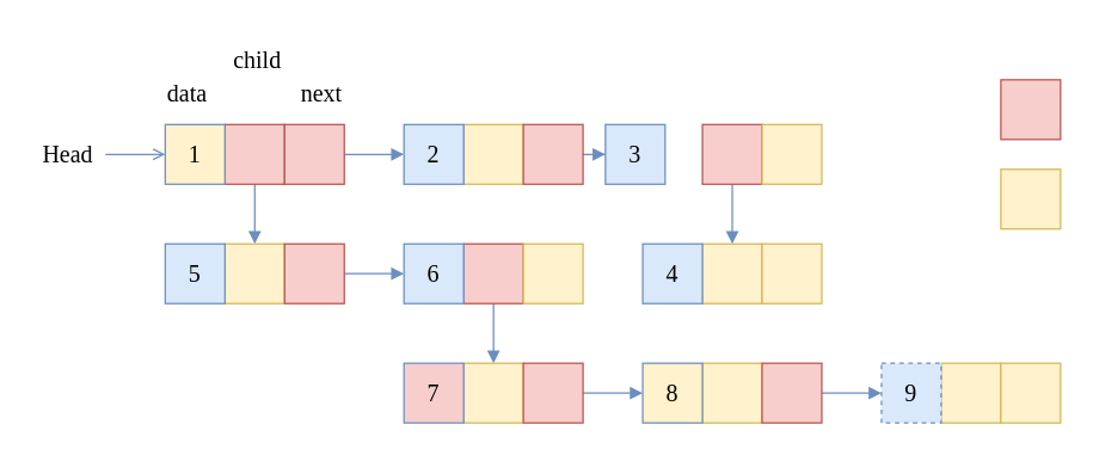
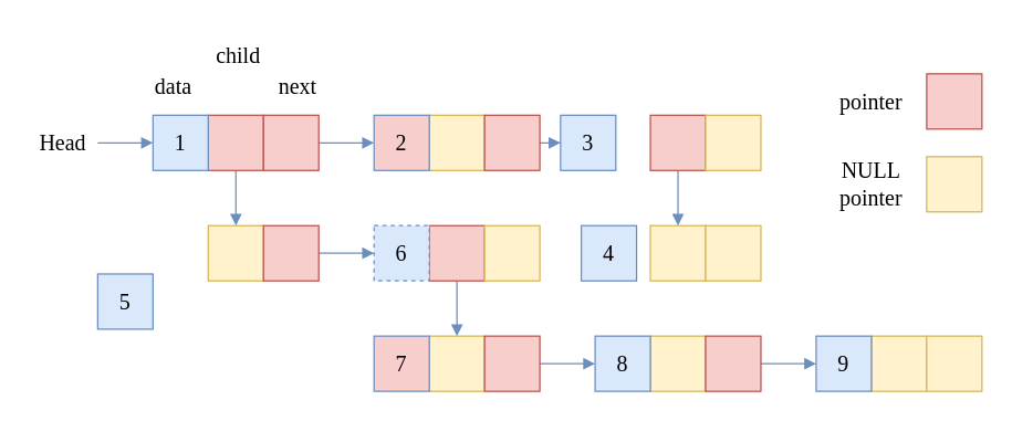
+ <mxCell id="42" value="pointer" style="text;html=1;align=center;verticalAlign=middle;whiteSpace=wrap;rounded=0;fontFamily=Ubuntu;fontSize=16;fontStyle=0;" vertex="1" parent="1"><mxGeometry x="590" y="53" width="80" height="40" as="geometry" /></mxCell>
- <mxCell id="44" style="edgeStyle=orthogonalEdgeStyle;rounded=1;orthogonalLoop=1;jettySize=auto;html=1;shadow=0;strokeColor=#6c8ebf;strokeWidth=1;fontFamily=Ubuntu;fontSize=14;fontStyle=0;endArrow=open;endFill=1;fillColor=#dae8fc;" edge="1" parent="1" source="45" target="5"><mxGeometry relative="1" as="geometry" /></mxCell>
+ <mxCell id="44" style="edgeStyle=orthogonalEdgeStyle;rounded=1;orthogonalLoop=1;jettySize=auto;html=1;shadow=0;strokeColor=#6c8ebf;strokeWidth=1;fontFamily=Ubuntu;fontSize=14;fontStyle=0;endArrow=block;endFill=1;fillColor=#dae8fc;" edge="1" parent="1" source="45" target="5"><mxGeometry relative="1" as="geometry" /></mxCell>
- <mxCell id="5" value="1" style="rounded=0;whiteSpace=wrap;html=1;shadow=0;strokeColor=#6c8ebf;strokeWidth=1;fontFamily=Ubuntu;fontSize=16;fontStyle=0;fillColor=#fff2cc;" vertex="1" parent="1"><mxGeometry x="110" y="83" width="40" height="40" as="geometry" /></mxCell>
+ <mxCell id="5" value="1" style="rounded=0;whiteSpace=wrap;html=1;shadow=0;strokeColor=#6c8ebf;strokeWidth=1;fontFamily=Ubuntu;fontSize=16;fontStyle=0;fillColor=#dae8fc;" vertex="1" parent="1"><mxGeometry x="110" y="83" width="40" height="40" as="geometry" /></mxCell>
- <mxCell id="9" value="2" style="rounded=0;whiteSpace=wrap;html=1;shadow=0;strokeColor=#6c8ebf;strokeWidth=1;fontFamily=Ubuntu;fontSize=16;fontStyle=0;fillColor=#dae8fc;" vertex="1" parent="1"><mxGeometry x="270" y="83" width="40" height="40" as="geometry" /></mxCell>
+ <mxCell id="9" value="2" style="rounded=0;whiteSpace=wrap;html=1;shadow=0;strokeColor=#6c8ebf;strokeWidth=1;fontFamily=Ubuntu;fontSize=16;fontStyle=0;fillColor=#f8cecc;" vertex="1" parent="1"><mxGeometry x="270" y="83" width="40" height="40" as="geometry" /></mxCell>
+ <mxCell id="43" value="NULL pointer" style="text;html=1;align=center;verticalAlign=middle;whiteSpace=wrap;rounded=0;fontFamily=Ubuntu;fontSize=16;fontStyle=0;" vertex="1" parent="1"><mxGeometry x="590" y="113" width="80" height="40" as="geometry" /></mxCell>
- <mxCell id="20" value="5" style="rounded=0;whiteSpace=wrap;html=1;shadow=0;strokeColor=#6c8ebf;strokeWidth=1;fontFamily=Ubuntu;fontSize=16;fontStyle=0;fillColor=#dae8fc;" vertex="1" parent="1"><mxGeometry x="110" y="163" width="40" height="40" as="geometry" /></mxCell>
+ <mxCell id="20" value="5" style="rounded=0;whiteSpace=wrap;html=1;shadow=0;strokeColor=#6c8ebf;strokeWidth=1;fontFamily=Ubuntu;fontSize=16;fontStyle=0;fillColor=#dae8fc;" vertex="1" parent="1"><mxGeometry x="70" y="198" width="40" height="40" as="geometry" /></mxCell>
- <mxCell id="25" value="6" style="rounded=0;whiteSpace=wrap;html=1;shadow=0;strokeColor=#6c8ebf;strokeWidth=1;fontFamily=Ubuntu;fontSize=16;fontStyle=0;fillColor=#dae8fc;" vertex="1" parent="1"><mxGeometry x="270" y="163" width="40" height="40" as="geometry" /></mxCell>
+ <mxCell id="25" value="6" style="rounded=0;whiteSpace=wrap;html=1;shadow=0;strokeColor=#6c8ebf;strokeWidth=1;fontFamily=Ubuntu;fontSize=16;fontStyle=0;fillColor=#dae8fc;dashed=1;" vertex="1" parent="1"><mxGeometry x="270" y="163" width="40" height="40" as="geometry" /></mxCell>
- <mxCell id="17" value="4" style="rounded=0;whiteSpace=wrap;html=1;shadow=0;strokeColor=#6c8ebf;strokeWidth=1;fontFamily=Ubuntu;fontSize=16;fontStyle=0;fillColor=#dae8fc;" vertex="1" parent="1"><mxGeometry x="430" y="163" width="40" height="40" as="geometry" /></mxCell>
+ <mxCell id="17" value="4" style="rounded=0;whiteSpace=wrap;html=1;shadow=0;strokeColor=#6c8ebf;strokeWidth=1;fontFamily=Ubuntu;fontSize=16;fontStyle=0;fillColor=#dae8fc;" vertex="1" parent="1"><mxGeometry x="420" y="163" width="40" height="40" as="geometry" /></mxCell>
- <mxCell id="34" value="8" style="rounded=0;whiteSpace=wrap;html=1;shadow=0;strokeColor=#6c8ebf;strokeWidth=1;fontFamily=Ubuntu;fontSize=16;fontStyle=0;fillColor=#fff2cc;" vertex="1" parent="1"><mxGeometry x="430" y="243" width="40" height="40" as="geometry" /></mxCell>
+ <mxCell id="34" value="8" style="rounded=0;whiteSpace=wrap;html=1;shadow=0;strokeColor=#6c8ebf;strokeWidth=1;fontFamily=Ubuntu;fontSize=16;fontStyle=0;fillColor=#dae8fc;" vertex="1" parent="1"><mxGeometry x="430" y="243" width="40" height="40" as="geometry" /></mxCell>
- <mxCell id="38" value="9" style="rounded=0;whiteSpace=wrap;html=1;shadow=0;strokeColor=#6c8ebf;strokeWidth=1;fontFamily=Ubuntu;fontSize=16;fontStyle=0;fillColor=#dae8fc;dashed=1;" vertex="1" parent="1"><mxGeometry x="590" y="243" width="40" height="40" as="geometry" /></mxCell>
+ <mxCell id="38" value="9" style="rounded=0;whiteSpace=wrap;html=1;shadow=0;strokeColor=#6c8ebf;strokeWidth=1;fontFamily=Ubuntu;fontSize=16;fontStyle=0;fillColor=#dae8fc;" vertex="1" parent="1"><mxGeometry x="590" y="243" width="40" height="40" as="geometry" /></mxCell>
